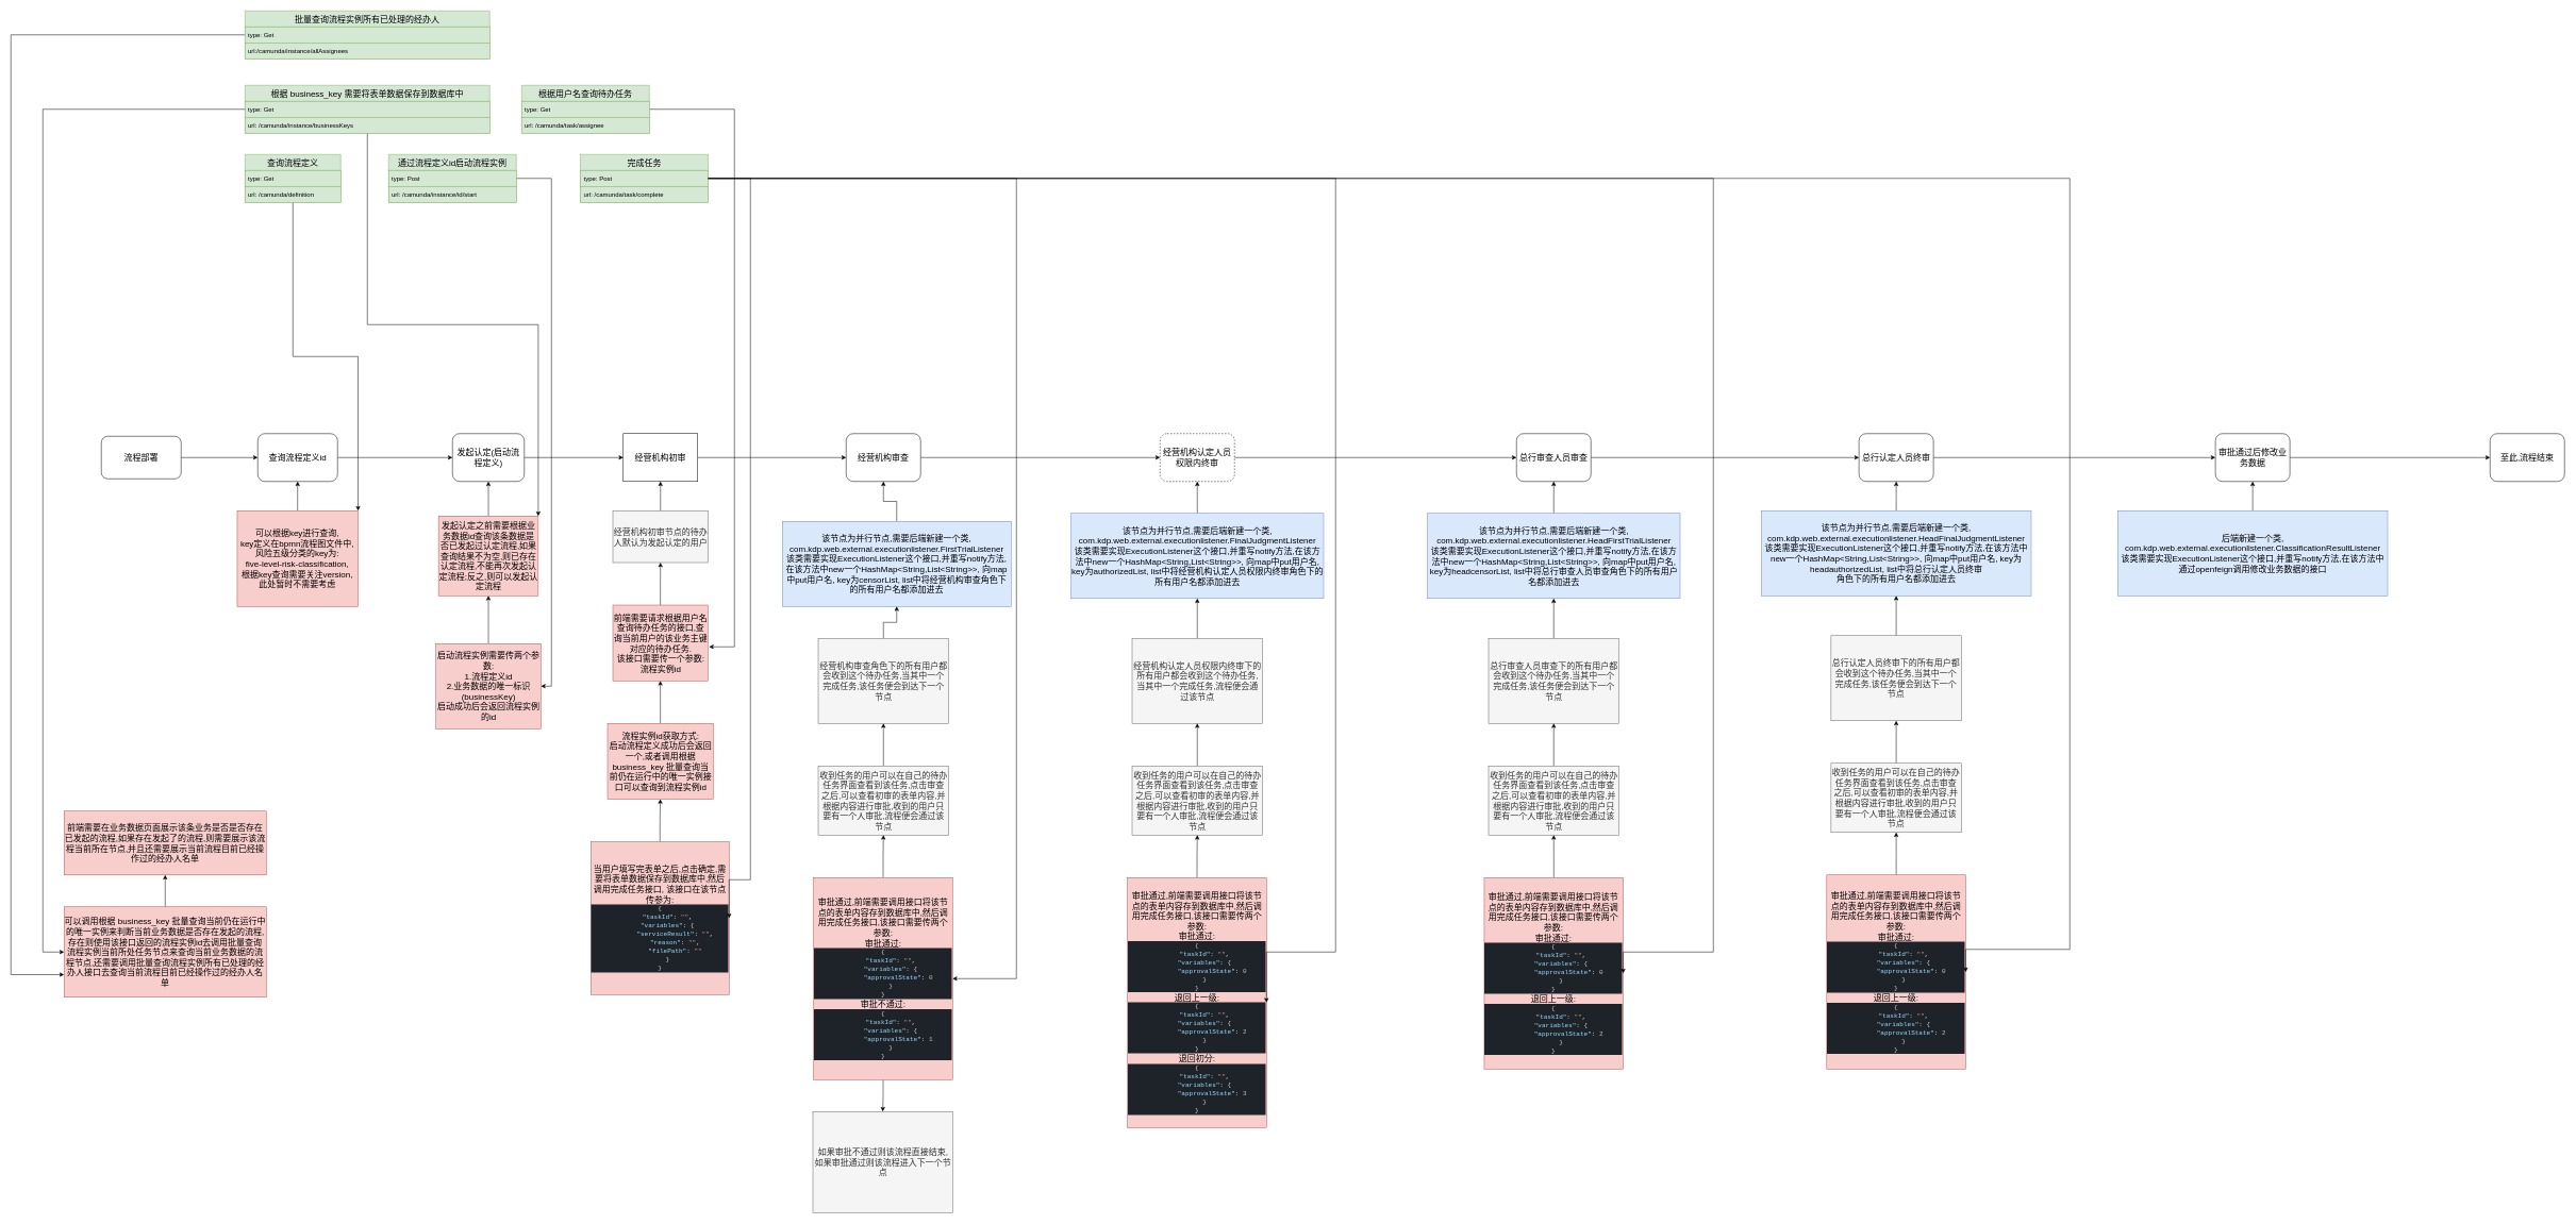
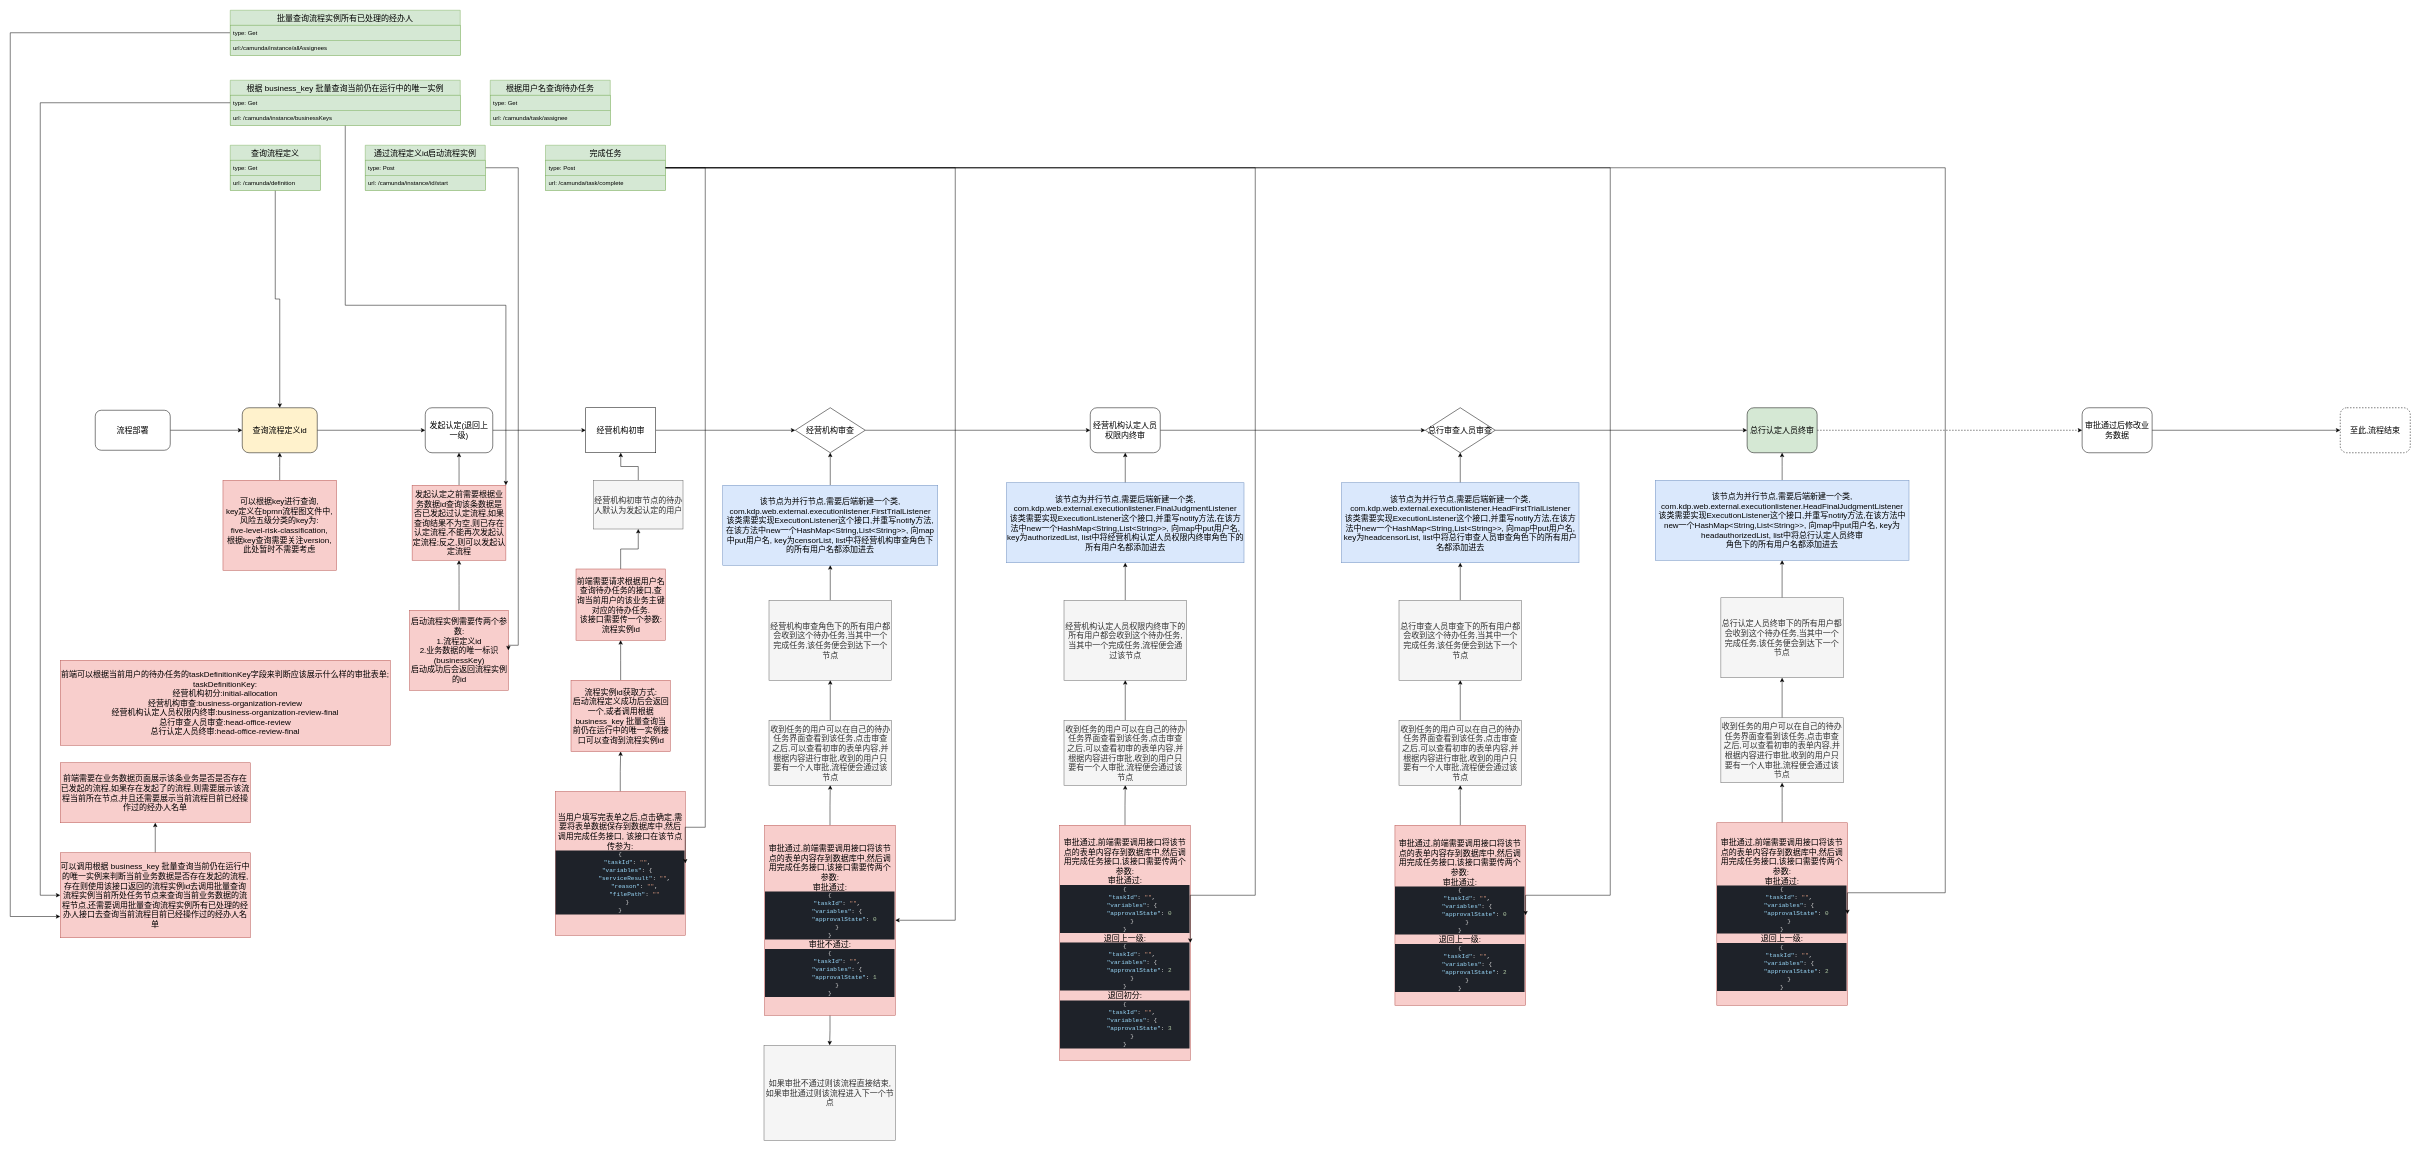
- <mxCell id="77" value="根据 business_key 需要将表单数据保存到数据库中" style="swimlane;fontStyle=0;childLayout=stackLayout;horizontal=1;startSize=30;horizontalStack=0;resizeParent=1;resizeParentMax=0;resizeLast=0;collapsible=1;marginBottom=0;whiteSpace=wrap;html=1;fillColor=#d5e8d4;strokeColor=#82b366;fontSize=16;" parent="1" vertex="1"><mxGeometry x="460" y="160" width="460" height="90" as="geometry"><mxRectangle x="200" y="620" width="60" height="30" as="alternateBounds" /></mxGeometry></mxCell>
+ <mxCell id="77" value="根据 business_key 批量查询当前仍在运行中的唯一实例" style="swimlane;fontStyle=0;childLayout=stackLayout;horizontal=1;startSize=30;horizontalStack=0;resizeParent=1;resizeParentMax=0;resizeLast=0;collapsible=1;marginBottom=0;whiteSpace=wrap;html=1;fillColor=#d5e8d4;strokeColor=#82b366;fontSize=16;" parent="1" vertex="1"><mxGeometry x="460" y="160" width="460" height="90" as="geometry"><mxRectangle x="200" y="620" width="60" height="30" as="alternateBounds" /></mxGeometry></mxCell>
- <mxCell id="5" value="查询流程定义id" style="rounded=1;whiteSpace=wrap;html=1;fontSize=16;" parent="1" vertex="1"><mxGeometry x="484" y="815" width="150" height="90" as="geometry" /></mxCell>
+ <mxCell id="5" value="查询流程定义id" style="rounded=1;whiteSpace=wrap;html=1;fontSize=16;fillColor=#fff2cc;" parent="1" vertex="1"><mxGeometry x="484" y="815" width="150" height="90" as="geometry" /></mxCell>
- <mxCell id="7" value="发起认定(启动流程定义)" style="rounded=1;whiteSpace=wrap;html=1;fontSize=16;" parent="1" vertex="1"><mxGeometry x="850" y="815" width="135" height="90" as="geometry" /></mxCell>
+ <mxCell id="7" value="发起认定(退回上一级)" style="rounded=1;whiteSpace=wrap;html=1;fontSize=16;" parent="1" vertex="1"><mxGeometry x="850" y="815" width="135" height="90" as="geometry" /></mxCell>
- <mxCell id="25" value="经营机构审查" style="whiteSpace=wrap;html=1;rounded=1;fontSize=16;" parent="1" vertex="1"><mxGeometry x="1590" y="815" width="140" height="90" as="geometry" /></mxCell>
+ <mxCell id="25" value="经营机构审查" style="rhombus;whiteSpace=wrap;html=1;fontSize=16;" parent="1" vertex="1"><mxGeometry x="1590" y="815" width="140" height="90" as="geometry" /></mxCell>
- <mxCell id="37" value="经营机构认定人员权限内终审" style="whiteSpace=wrap;html=1;rounded=1;fontSize=16;dashed=1;" parent="1" vertex="1"><mxGeometry x="2180" y="815" width="140" height="90" as="geometry" /></mxCell>
+ <mxCell id="37" value="经营机构认定人员权限内终审" style="whiteSpace=wrap;html=1;rounded=1;fontSize=16;" parent="1" vertex="1"><mxGeometry x="2180" y="815" width="140" height="90" as="geometry" /></mxCell>
- <mxCell id="47" value="总行审查人员审查" style="whiteSpace=wrap;html=1;rounded=1;fontSize=16;" parent="1" vertex="1"><mxGeometry x="2850" y="815" width="140" height="90" as="geometry" /></mxCell>
+ <mxCell id="47" value="总行审查人员审查" style="rhombus;whiteSpace=wrap;html=1;fontSize=16;" parent="1" vertex="1"><mxGeometry x="2850" y="815" width="140" height="90" as="geometry" /></mxCell>
- <mxCell id="58" value="总行认定人员终审" style="whiteSpace=wrap;html=1;rounded=1;fontSize=16;" parent="1" vertex="1"><mxGeometry x="3493.75" y="815" width="140" height="90" as="geometry" /></mxCell>
+ <mxCell id="58" value="总行认定人员终审" style="whiteSpace=wrap;html=1;rounded=1;fontSize=16;fillColor=#d5e8d4;" parent="1" vertex="1"><mxGeometry x="3493.75" y="815" width="140" height="90" as="geometry" /></mxCell>
- <mxCell id="57" value="" style="edgeStyle=orthogonalEdgeStyle;rounded=0;orthogonalLoop=1;jettySize=auto;html=1;fontSize=16;" parent="1" source="58" target="68" edge="1"><mxGeometry relative="1" as="geometry" /></mxCell>
+ <mxCell id="57" value="" style="edgeStyle=orthogonalEdgeStyle;rounded=0;orthogonalLoop=1;jettySize=auto;html=1;fontSize=16;dashed=1;" parent="1" source="58" target="68" edge="1"><mxGeometry relative="1" as="geometry" /></mxCell>
- <mxCell id="71" value="至此,流程结束" style="whiteSpace=wrap;html=1;rounded=1;fontSize=16;" parent="1" vertex="1"><mxGeometry x="4680" y="815" width="140" height="90" as="geometry" /></mxCell>
+ <mxCell id="71" value="至此,流程结束" style="whiteSpace=wrap;html=1;rounded=1;fontSize=16;dashed=1;" parent="1" vertex="1"><mxGeometry x="4680" y="815" width="140" height="90" as="geometry" /></mxCell>
- <mxCell id="69" style="edgeStyle=orthogonalEdgeStyle;rounded=0;orthogonalLoop=1;jettySize=auto;html=1;entryX=0.5;entryY=1;entryDx=0;entryDy=0;fontSize=16;" parent="1" source="70" target="68" edge="1"><mxGeometry relative="1" as="geometry" /></mxCell>
- <mxCell id="72" style="edgeStyle=orthogonalEdgeStyle;rounded=0;orthogonalLoop=1;jettySize=auto;html=1;entryX=1;entryY=0;entryDx=0;entryDy=0;" parent="1" source="73" target="13" edge="1"><mxGeometry relative="1" as="geometry" /></mxCell>
+ <mxCell id="72" style="edgeStyle=orthogonalEdgeStyle;rounded=0;orthogonalLoop=1;jettySize=auto;html=1;" parent="1" source="73" target="5" edge="1"><mxGeometry relative="1" as="geometry" /></mxCell>
- <mxCell id="15" value="经营机构初审节点的待办人默认为发起认定的用户" style="text;html=1;strokeColor=#666666;fillColor=#f5f5f5;align=center;verticalAlign=middle;whiteSpace=wrap;rounded=0;fontSize=16;fontColor=#333333;" parent="1" vertex="1"><mxGeometry x="1151.5" y="960" width="179" height="97.5" as="geometry" /></mxCell>
+ <mxCell id="15" value="经营机构初审节点的待办人默认为发起认定的用户" style="text;html=1;strokeColor=#666666;fillColor=#f5f5f5;align=center;verticalAlign=middle;whiteSpace=wrap;rounded=0;fontSize=16;fontColor=#333333;" parent="1" vertex="1"><mxGeometry x="1186.5" y="960" width="179" height="97.5" as="geometry" /></mxCell>
- <mxCell id="70" value="后端新建一个类,&lt;br style=&quot;font-size: 16px;&quot;&gt;com.kdp.web.external.executionlistener.ClassificationResultListener&lt;br style=&quot;font-size: 16px;&quot;&gt;该类需要实现ExecutionListener这个接口,并重写notify方法,在该方法中通过openfeign调用修改业务数据的接口" style="text;html=1;strokeColor=#6c8ebf;fillColor=#dae8fc;align=center;verticalAlign=middle;whiteSpace=wrap;rounded=0;fontSize=16;" parent="1" vertex="1"><mxGeometry x="3980" y="960" width="507.5" height="160" as="geometry" /></mxCell>
- <mxCell id="27" value="该节点为并行节点,需要后端新建一个类,&lt;br style=&quot;font-size: 16px;&quot;&gt;com.kdp.web.external.executionlistener.FirstTrialListener&lt;br style=&quot;font-size: 16px;&quot;&gt;该类需要实现ExecutionListener这个接口,并重写notify方法,在该方法中new一个HashMap&amp;lt;String,List&amp;lt;String&amp;gt;&amp;gt;, 向map中put用户名, key为censorList, list中将经营机构审查角色下的所有用户名都添加进去" style="text;html=1;strokeColor=#6c8ebf;fillColor=#dae8fc;align=center;verticalAlign=middle;whiteSpace=wrap;rounded=0;fontSize=16;" parent="1" vertex="1"><mxGeometry x="1470" y="980" width="430" height="160" as="geometry" /></mxCell>
+ <mxCell id="27" value="该节点为并行节点,需要后端新建一个类,&lt;br style=&quot;font-size: 16px;&quot;&gt;com.kdp.web.external.executionlistener.FirstTrialListener&lt;br style=&quot;font-size: 16px;&quot;&gt;该类需要实现ExecutionListener这个接口,并重写notify方法,在该方法中new一个HashMap&amp;lt;String,List&amp;lt;String&amp;gt;&amp;gt;, 向map中put用户名, key为censorList, list中将经营机构审查角色下的所有用户名都添加进去" style="text;html=1;strokeColor=#6c8ebf;fillColor=#dae8fc;align=center;verticalAlign=middle;whiteSpace=wrap;rounded=0;fontSize=16;" parent="1" vertex="1"><mxGeometry x="1445" y="970" width="430" height="160" as="geometry" /></mxCell>
- <mxCell id="84" style="edgeStyle=orthogonalEdgeStyle;rounded=0;orthogonalLoop=1;jettySize=auto;html=1;entryX=1.013;entryY=0.551;entryDx=0;entryDy=0;entryPerimeter=0;" parent="1" source="85" target="19" edge="1"><mxGeometry relative="1" as="geometry"><Array as="points"><mxPoint x="1380" y="205" /><mxPoint x="1380" y="1216" /></Array></mxGeometry></mxCell>
- <mxCell id="11" value="启动流程实例需要传两个参数:&lt;br style=&quot;font-size: 16px;&quot;&gt;1.流程定义id&lt;br style=&quot;font-size: 16px;&quot;&gt;2.业务数据的唯一标识(businessKey)&lt;br style=&quot;font-size: 16px;&quot;&gt;启动成功后会返回流程实例的id" style="text;html=1;strokeColor=#b85450;fillColor=#f8cecc;align=center;verticalAlign=middle;whiteSpace=wrap;rounded=0;fontSize=16;" parent="1" vertex="1"><mxGeometry x="818.75" y="1210" width="197.5" height="160" as="geometry" /></mxCell>
+ <mxCell id="11" value="启动流程实例需要传两个参数:&lt;br style=&quot;font-size: 16px;&quot;&gt;1.流程定义id&lt;br style=&quot;font-size: 16px;&quot;&gt;2.业务数据的唯一标识(businessKey)&lt;br style=&quot;font-size: 16px;&quot;&gt;启动成功后会返回流程实例的id" style="text;html=1;strokeColor=#b85450;fillColor=#f8cecc;align=center;verticalAlign=middle;whiteSpace=wrap;rounded=0;fontSize=16;" parent="1" vertex="1"><mxGeometry x="818.75" y="1220" width="197.5" height="160" as="geometry" /></mxCell>
+ <mxCell id="50" value="前端可以根据当前用户的待办任务的taskDefinitionKey字段来判断应该展示什么样的审批表单;&lt;br&gt;taskDefinitionKey:&lt;br&gt;经营机构初分:initial-allocation&lt;br&gt;经营机构审查:business-organization-review&lt;br&gt;经营机构认定人员权限内终审:business-organization-review-final&lt;br&gt;总行审查人员审查:head-office-review&lt;br&gt;总行认定人员终审:head-office-review-final&lt;br&gt;" style="text;html=1;strokeColor=#b85450;fillColor=#f8cecc;align=center;verticalAlign=middle;whiteSpace=wrap;rounded=0;fontSize=16;" parent="1" vertex="1"><mxGeometry x="120" y="1320" width="660" height="170" as="geometry" /></mxCell>
